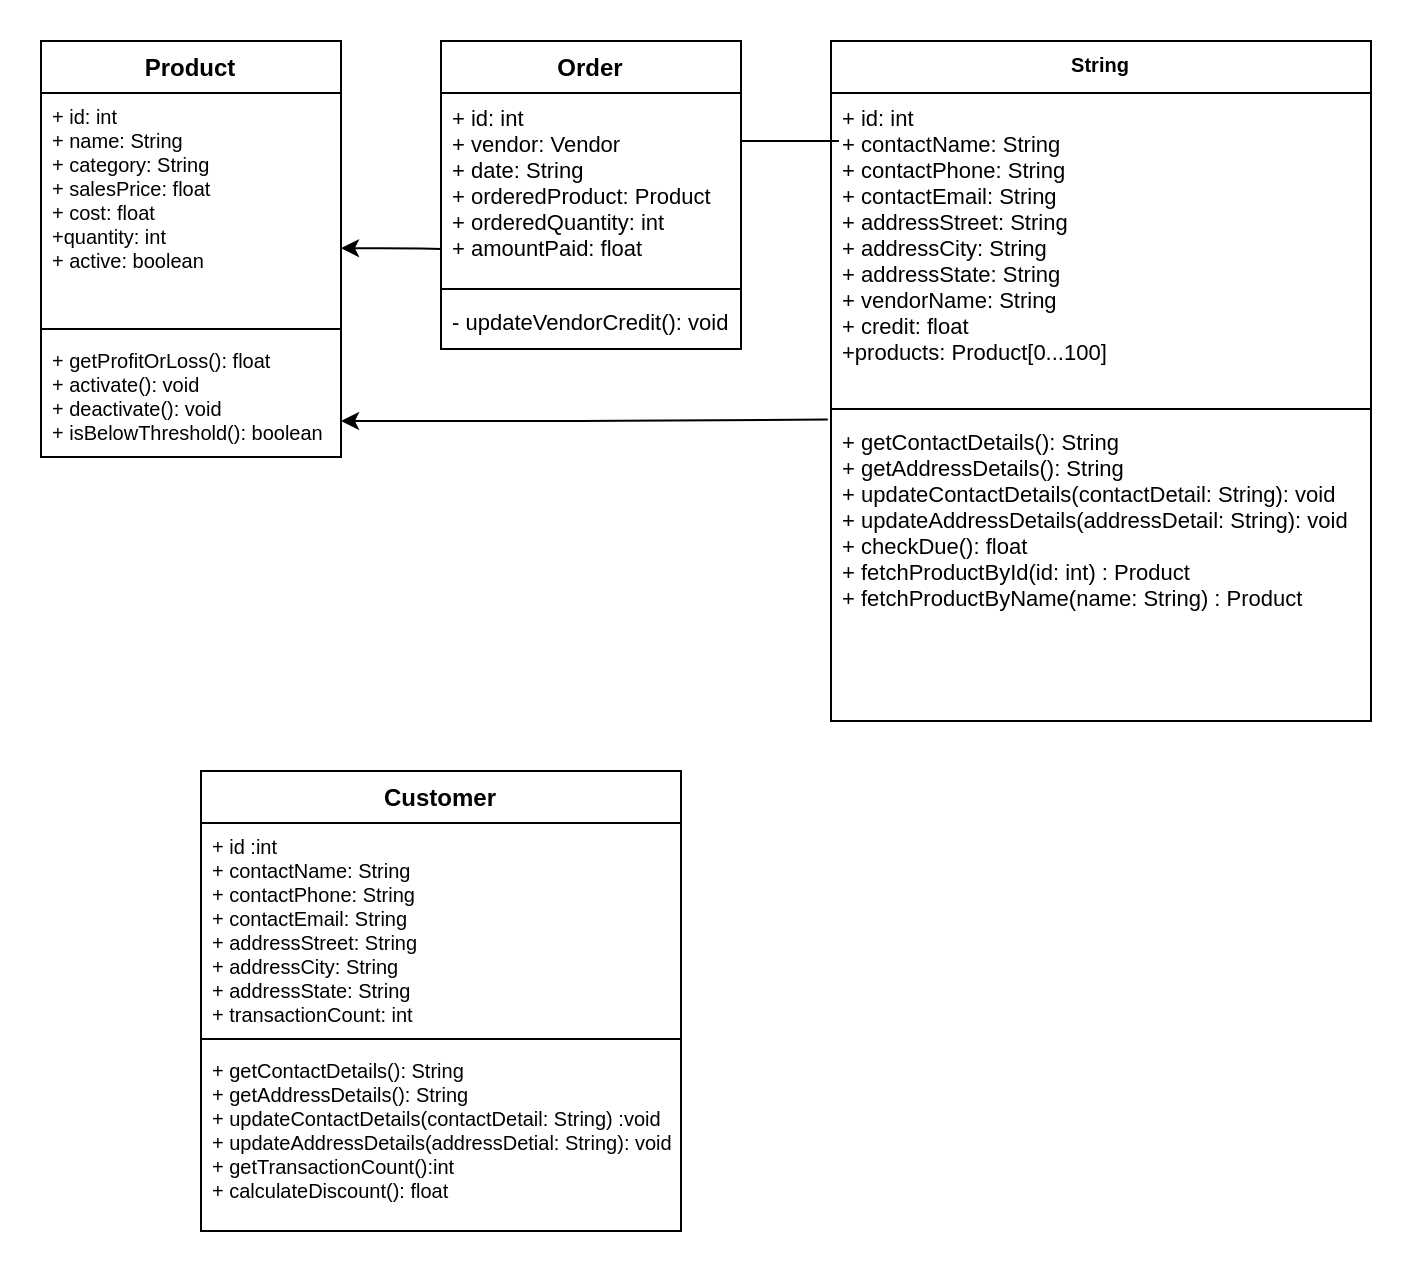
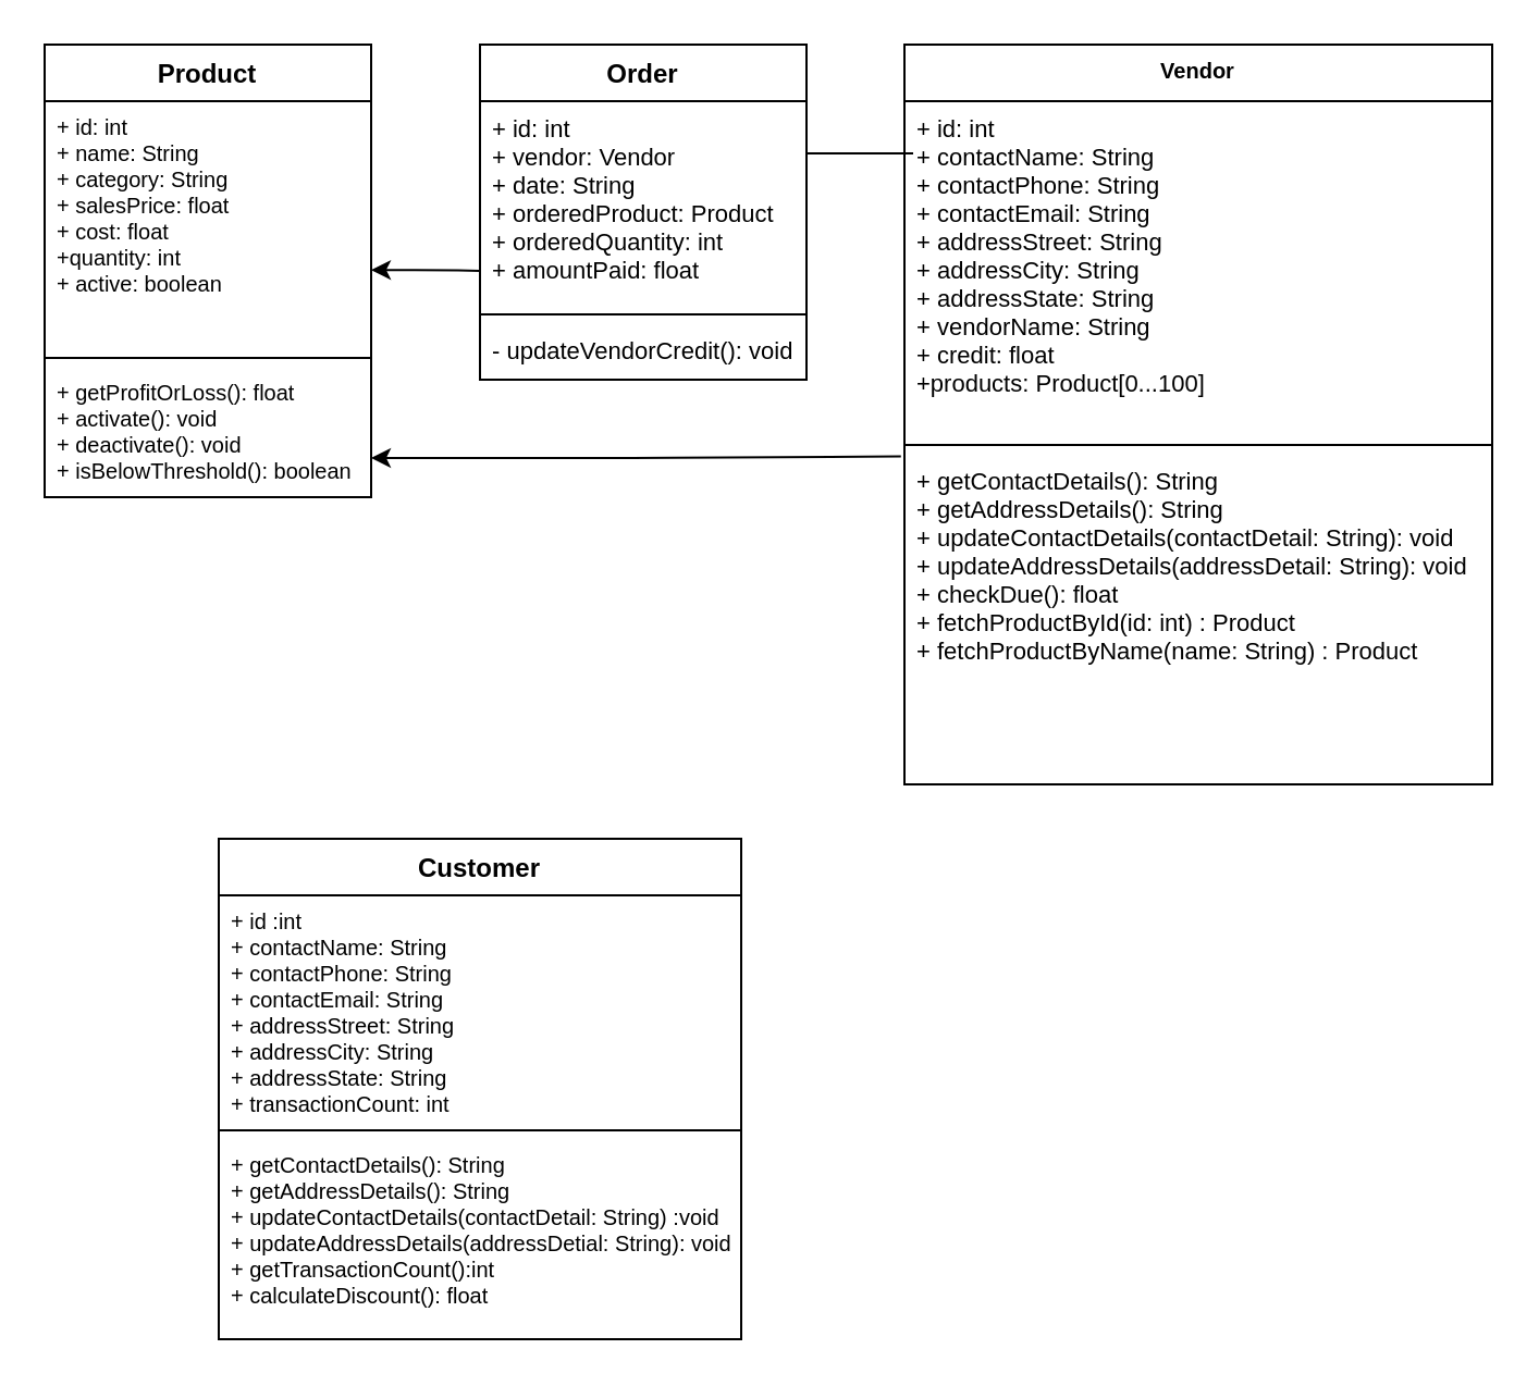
- <mxCell id="14" value="String" style="swimlane;fontStyle=1;align=center;verticalAlign=top;childLayout=stackLayout;horizontal=1;startSize=26;horizontalStack=0;resizeParent=1;resizeParentMax=0;resizeLast=0;collapsible=1;marginBottom=0;fontSize=10;" parent="1" vertex="1"><mxGeometry x="415" y="20" width="270" height="340" as="geometry" /></mxCell>
+ <mxCell id="14" value="Vendor" style="swimlane;fontStyle=1;align=center;verticalAlign=top;childLayout=stackLayout;horizontal=1;startSize=26;horizontalStack=0;resizeParent=1;resizeParentMax=0;resizeLast=0;collapsible=1;marginBottom=0;fontSize=10;" parent="1" vertex="1"><mxGeometry x="415" y="20" width="270" height="340" as="geometry" /></mxCell>
